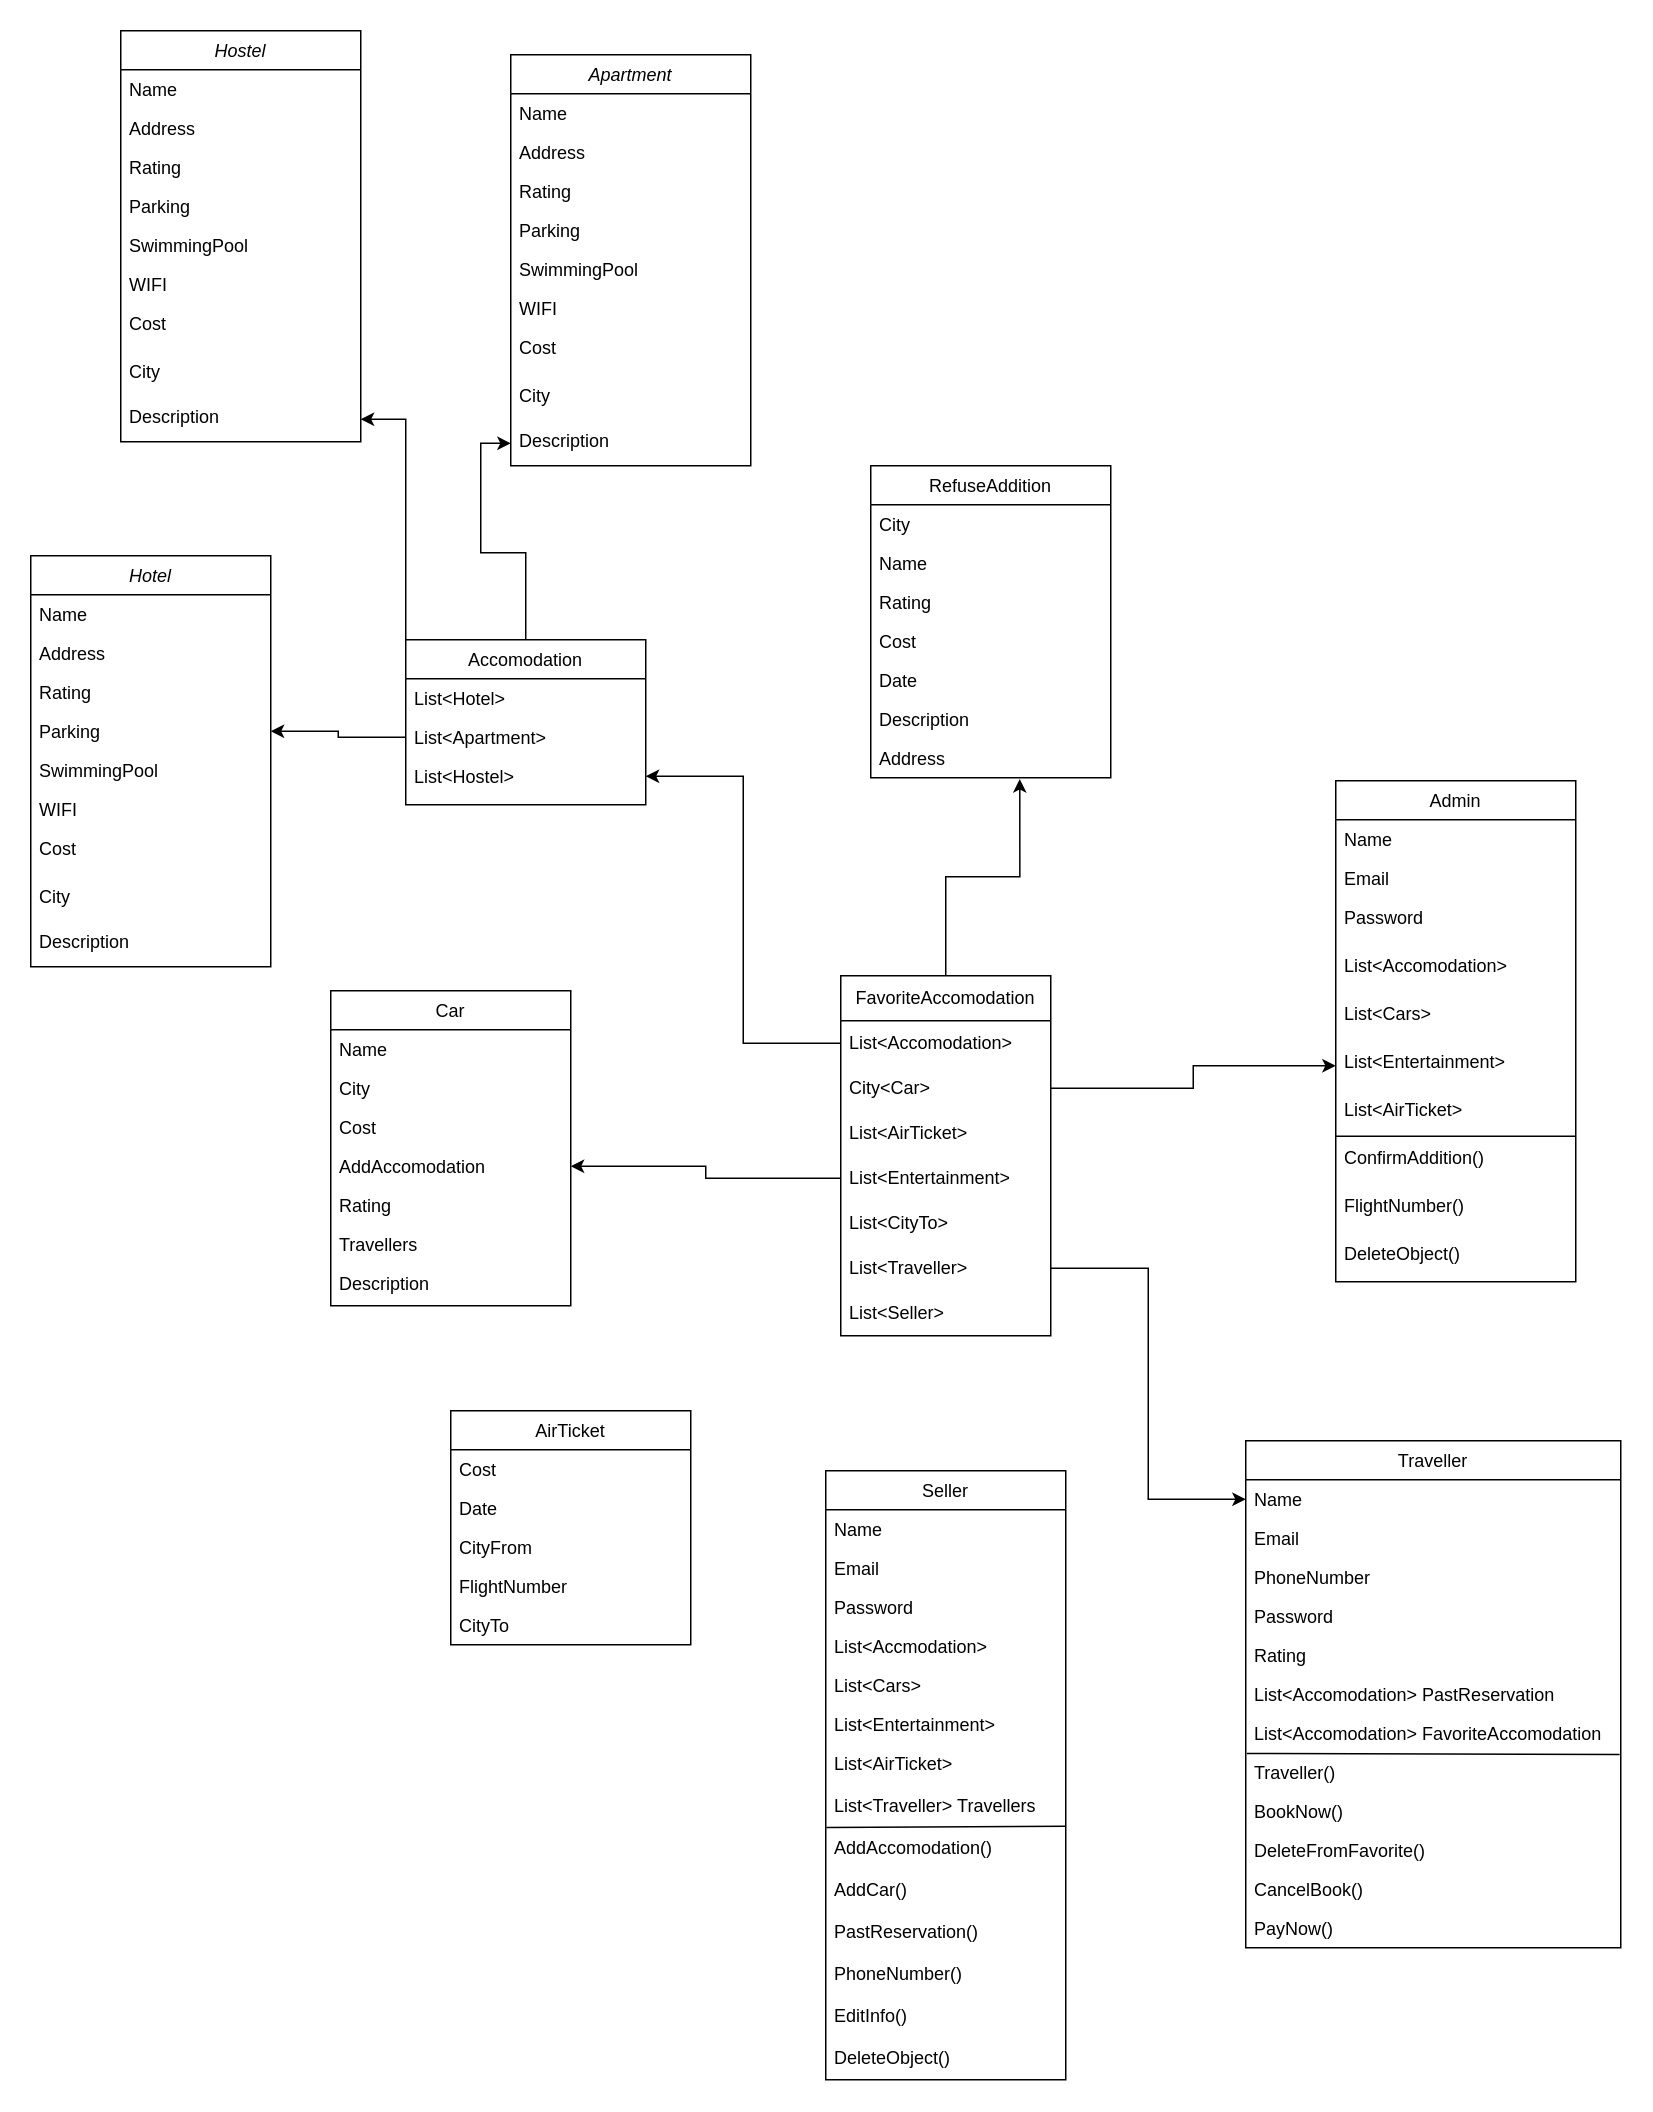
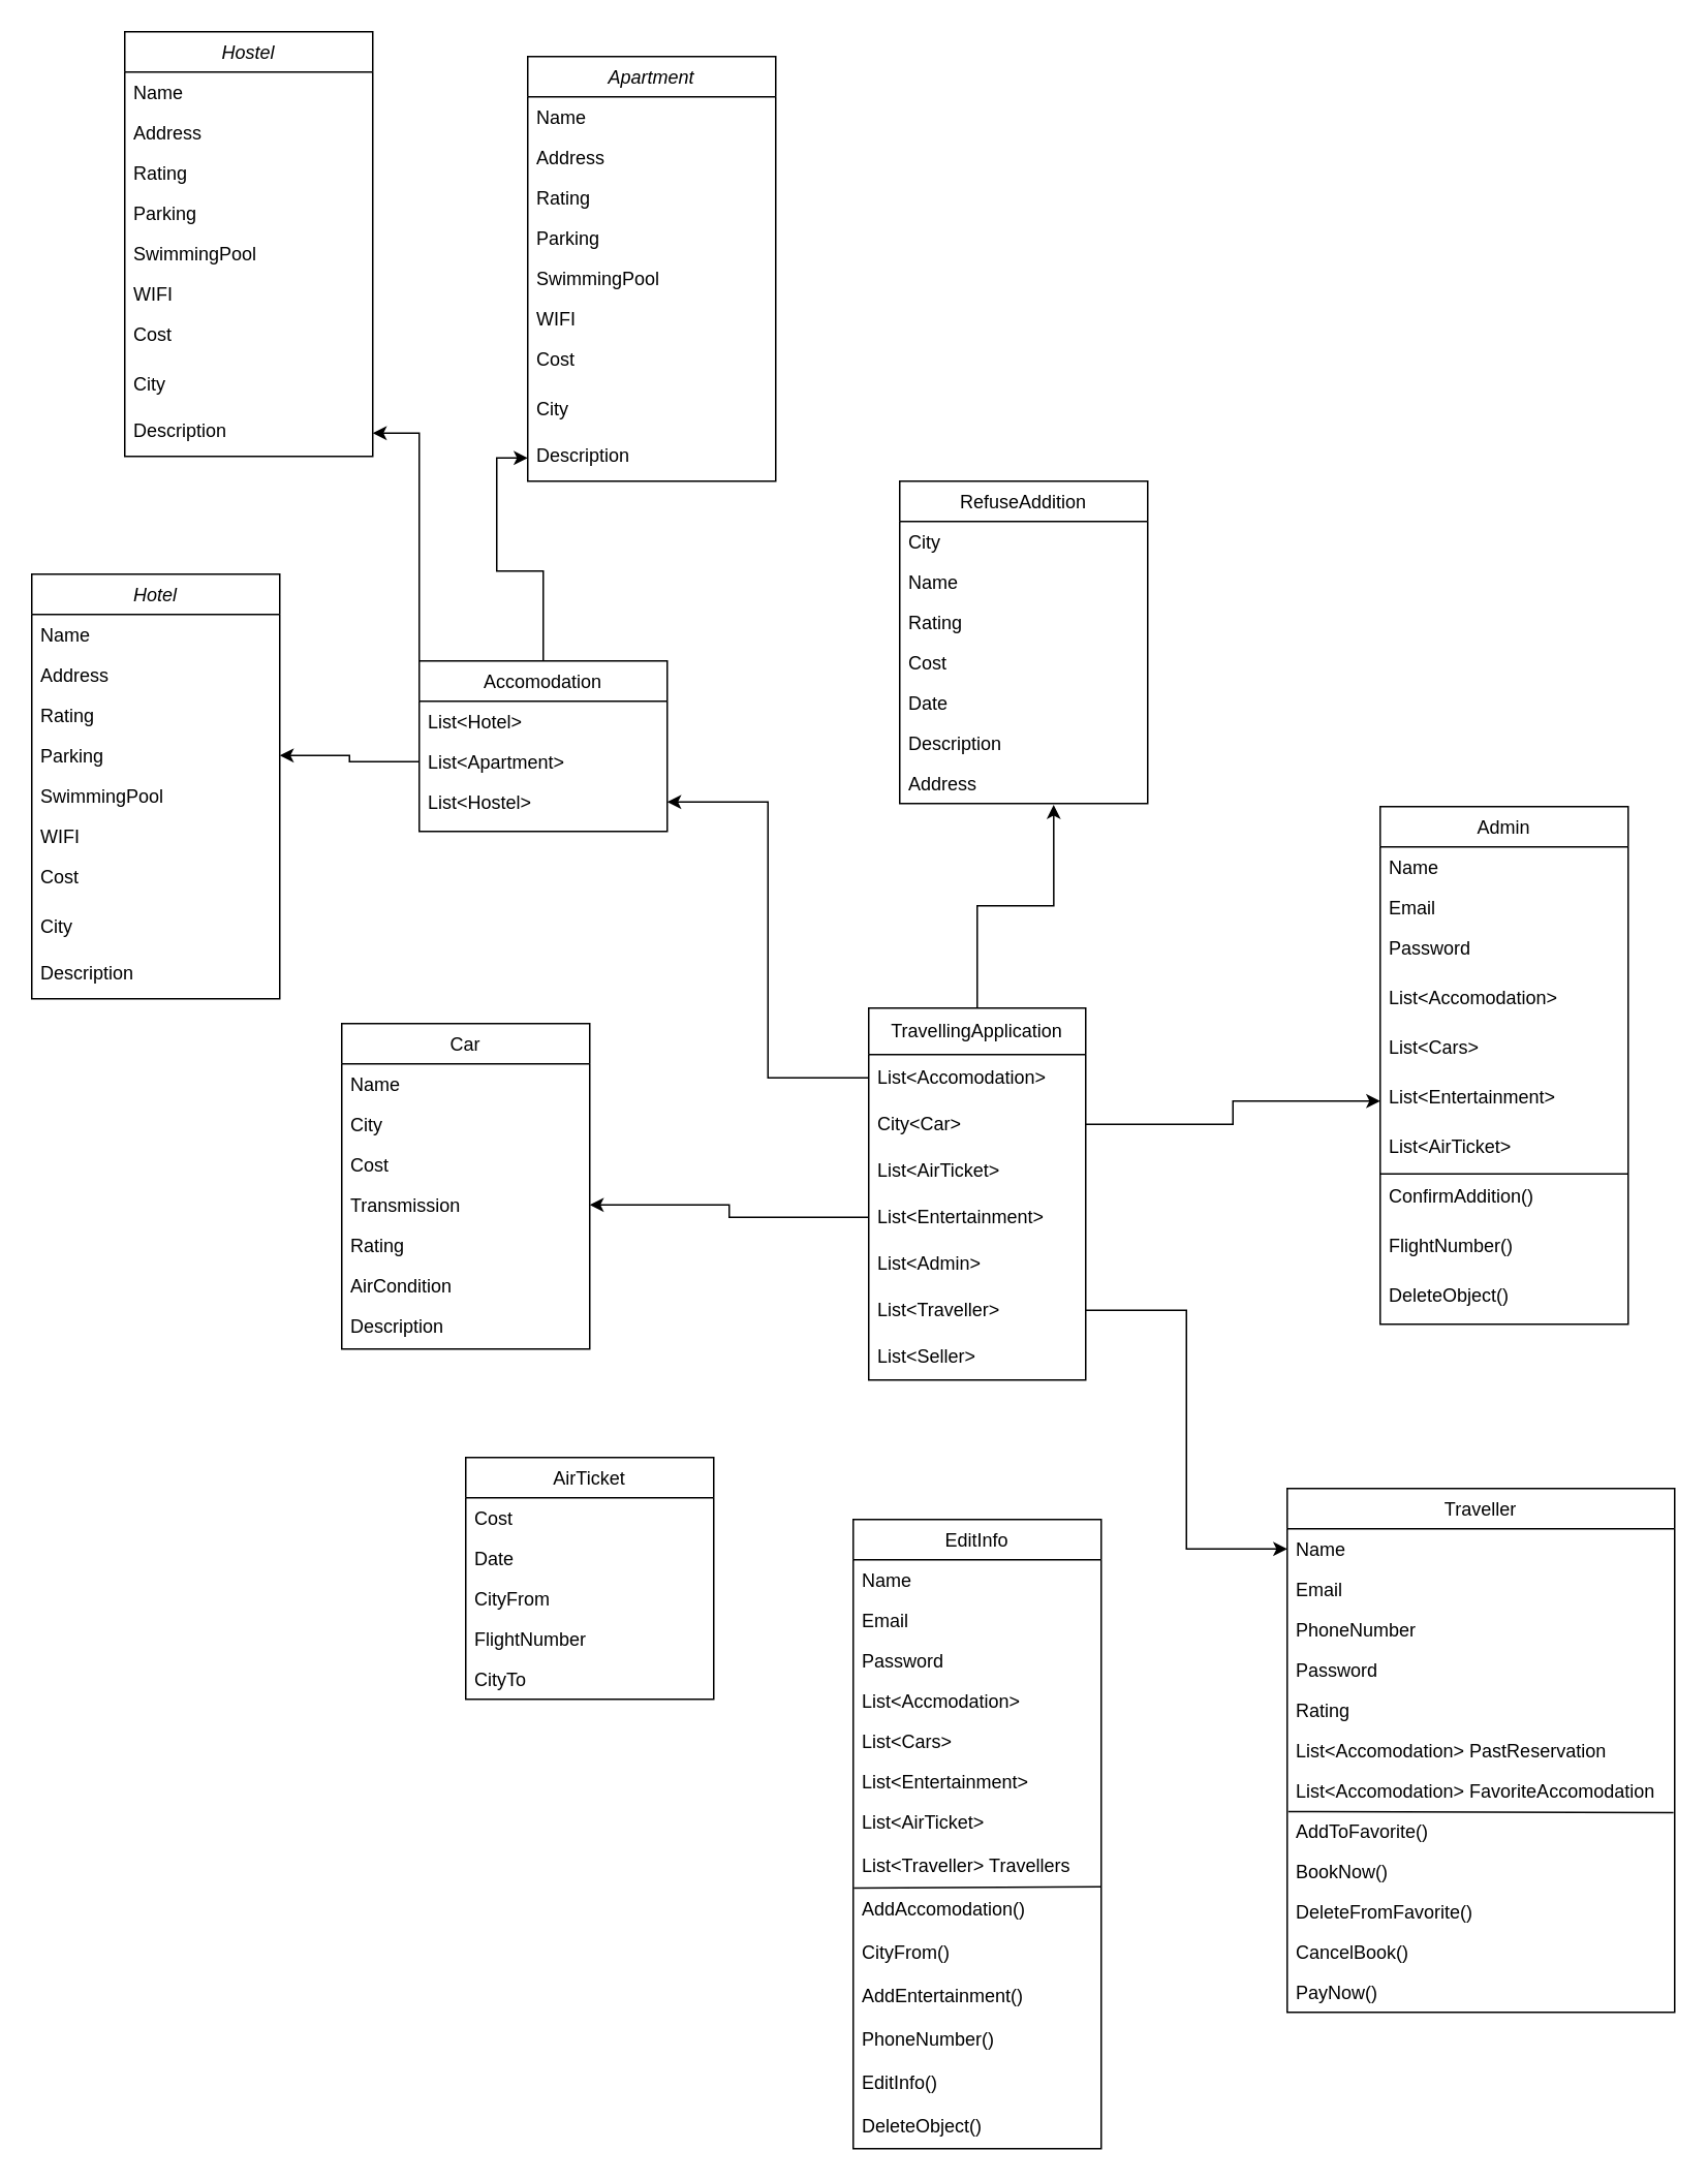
- <mxCell id="34" value="FavoriteAccomodation" style="swimlane;fontStyle=0;childLayout=stackLayout;horizontal=1;startSize=30;horizontalStack=0;resizeParent=1;resizeParentMax=0;resizeLast=0;collapsible=1;marginBottom=0;whiteSpace=wrap;html=1;" vertex="1" parent="1"><mxGeometry x="560" y="650" width="140" height="240" as="geometry" /></mxCell>
+ <mxCell id="34" value="TravellingApplication" style="swimlane;fontStyle=0;childLayout=stackLayout;horizontal=1;startSize=30;horizontalStack=0;resizeParent=1;resizeParentMax=0;resizeLast=0;collapsible=1;marginBottom=0;whiteSpace=wrap;html=1;" vertex="1" parent="1"><mxGeometry x="560" y="650" width="140" height="240" as="geometry" /></mxCell>
- <mxCell id="30" value="AddAccomodation" style="text;align=left;verticalAlign=top;spacingLeft=4;spacingRight=4;overflow=hidden;rotatable=0;points=[[0,0.5],[1,0.5]];portConstraint=eastwest;rounded=0;shadow=0;html=0;" vertex="1" parent="26"><mxGeometry y="104" width="160" height="26" as="geometry" /></mxCell>
+ <mxCell id="30" value="Transmission" style="text;align=left;verticalAlign=top;spacingLeft=4;spacingRight=4;overflow=hidden;rotatable=0;points=[[0,0.5],[1,0.5]];portConstraint=eastwest;rounded=0;shadow=0;html=0;" vertex="1" parent="26"><mxGeometry y="104" width="160" height="26" as="geometry" /></mxCell>
- <mxCell id="39" value="List&amp;lt;CityTo&amp;gt;" style="text;strokeColor=none;fillColor=none;align=left;verticalAlign=middle;spacingLeft=4;spacingRight=4;overflow=hidden;points=[[0,0.5],[1,0.5]];portConstraint=eastwest;rotatable=0;whiteSpace=wrap;html=1;" vertex="1" parent="34"><mxGeometry y="150" width="140" height="30" as="geometry" /></mxCell>
+ <mxCell id="39" value="List&amp;lt;Admin&amp;gt;" style="text;strokeColor=none;fillColor=none;align=left;verticalAlign=middle;spacingLeft=4;spacingRight=4;overflow=hidden;points=[[0,0.5],[1,0.5]];portConstraint=eastwest;rotatable=0;whiteSpace=wrap;html=1;" vertex="1" parent="34"><mxGeometry y="150" width="140" height="30" as="geometry" /></mxCell>
- <mxCell id="32" value="Travellers" style="text;align=left;verticalAlign=top;spacingLeft=4;spacingRight=4;overflow=hidden;rotatable=0;points=[[0,0.5],[1,0.5]];portConstraint=eastwest;rounded=0;shadow=0;html=0;" vertex="1" parent="26"><mxGeometry y="156" width="160" height="26" as="geometry" /></mxCell>
+ <mxCell id="32" value="AirCondition" style="text;align=left;verticalAlign=top;spacingLeft=4;spacingRight=4;overflow=hidden;rotatable=0;points=[[0,0.5],[1,0.5]];portConstraint=eastwest;rounded=0;shadow=0;html=0;" vertex="1" parent="26"><mxGeometry y="156" width="160" height="26" as="geometry" /></mxCell>
- <mxCell id="68" value="Seller" style="swimlane;fontStyle=0;align=center;verticalAlign=top;childLayout=stackLayout;horizontal=1;startSize=26;horizontalStack=0;resizeParent=1;resizeLast=0;collapsible=1;marginBottom=0;rounded=0;shadow=0;strokeWidth=1;" vertex="1" parent="1"><mxGeometry x="550" y="980" width="160" height="406" as="geometry"><mxRectangle x="340" y="380" width="170" height="26" as="alternateBounds" /></mxGeometry></mxCell>
+ <mxCell id="68" value="EditInfo" style="swimlane;fontStyle=0;align=center;verticalAlign=top;childLayout=stackLayout;horizontal=1;startSize=26;horizontalStack=0;resizeParent=1;resizeLast=0;collapsible=1;marginBottom=0;rounded=0;shadow=0;strokeWidth=1;" vertex="1" parent="1"><mxGeometry x="550" y="980" width="160" height="406" as="geometry"><mxRectangle x="340" y="380" width="170" height="26" as="alternateBounds" /></mxGeometry></mxCell>
- <mxCell id="62" value="Traveller()" style="text;align=left;verticalAlign=top;spacingLeft=4;spacingRight=4;overflow=hidden;rotatable=0;points=[[0,0.5],[1,0.5]];portConstraint=eastwest;" vertex="1" parent="54"><mxGeometry y="208" width="250" height="26" as="geometry" /></mxCell>
+ <mxCell id="62" value="AddToFavorite()" style="text;align=left;verticalAlign=top;spacingLeft=4;spacingRight=4;overflow=hidden;rotatable=0;points=[[0,0.5],[1,0.5]];portConstraint=eastwest;" vertex="1" parent="54"><mxGeometry y="208" width="250" height="26" as="geometry" /></mxCell>
- <mxCell id="79" value="AddCar()" style="text;align=left;verticalAlign=top;spacingLeft=4;spacingRight=4;overflow=hidden;rotatable=0;points=[[0,0.5],[1,0.5]];portConstraint=eastwest;" vertex="1" parent="68"><mxGeometry y="266" width="160" height="28" as="geometry" /></mxCell>
+ <mxCell id="79" value="CityFrom()" style="text;align=left;verticalAlign=top;spacingLeft=4;spacingRight=4;overflow=hidden;rotatable=0;points=[[0,0.5],[1,0.5]];portConstraint=eastwest;" vertex="1" parent="68"><mxGeometry y="266" width="160" height="28" as="geometry" /></mxCell>
- <mxCell id="80" value="PastReservation()" style="text;align=left;verticalAlign=top;spacingLeft=4;spacingRight=4;overflow=hidden;rotatable=0;points=[[0,0.5],[1,0.5]];portConstraint=eastwest;" vertex="1" parent="68"><mxGeometry y="294" width="160" height="28" as="geometry" /></mxCell>
+ <mxCell id="80" value="AddEntertainment()" style="text;align=left;verticalAlign=top;spacingLeft=4;spacingRight=4;overflow=hidden;rotatable=0;points=[[0,0.5],[1,0.5]];portConstraint=eastwest;" vertex="1" parent="68"><mxGeometry y="294" width="160" height="28" as="geometry" /></mxCell>
